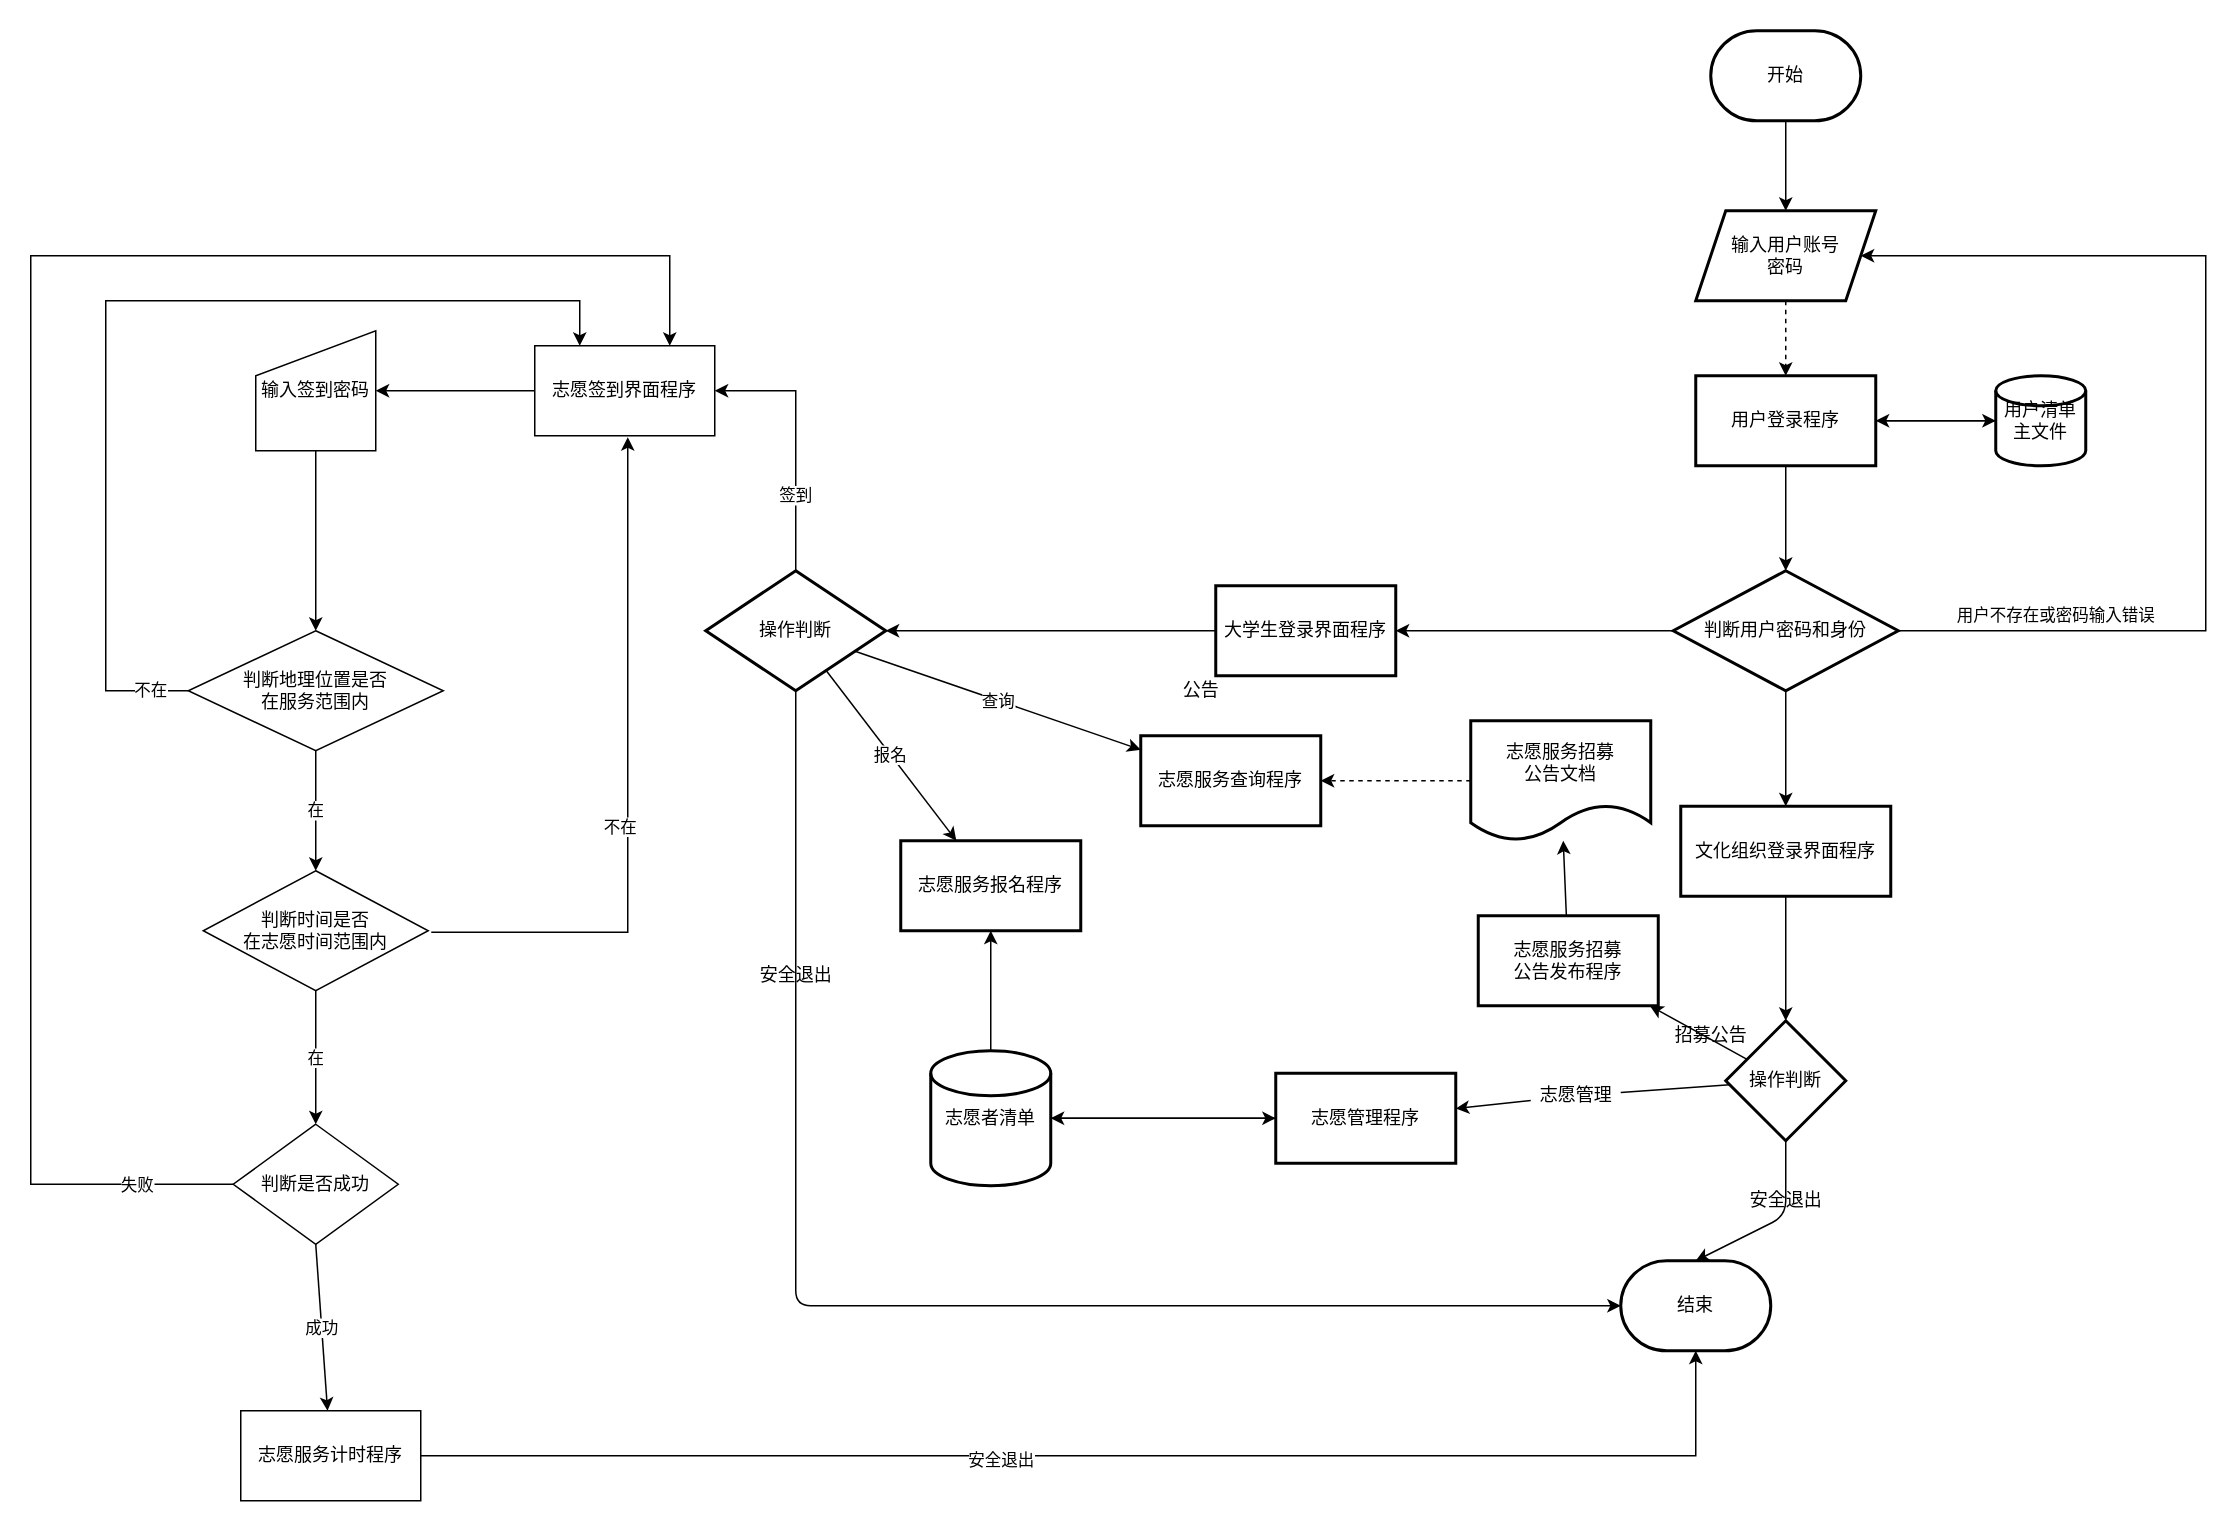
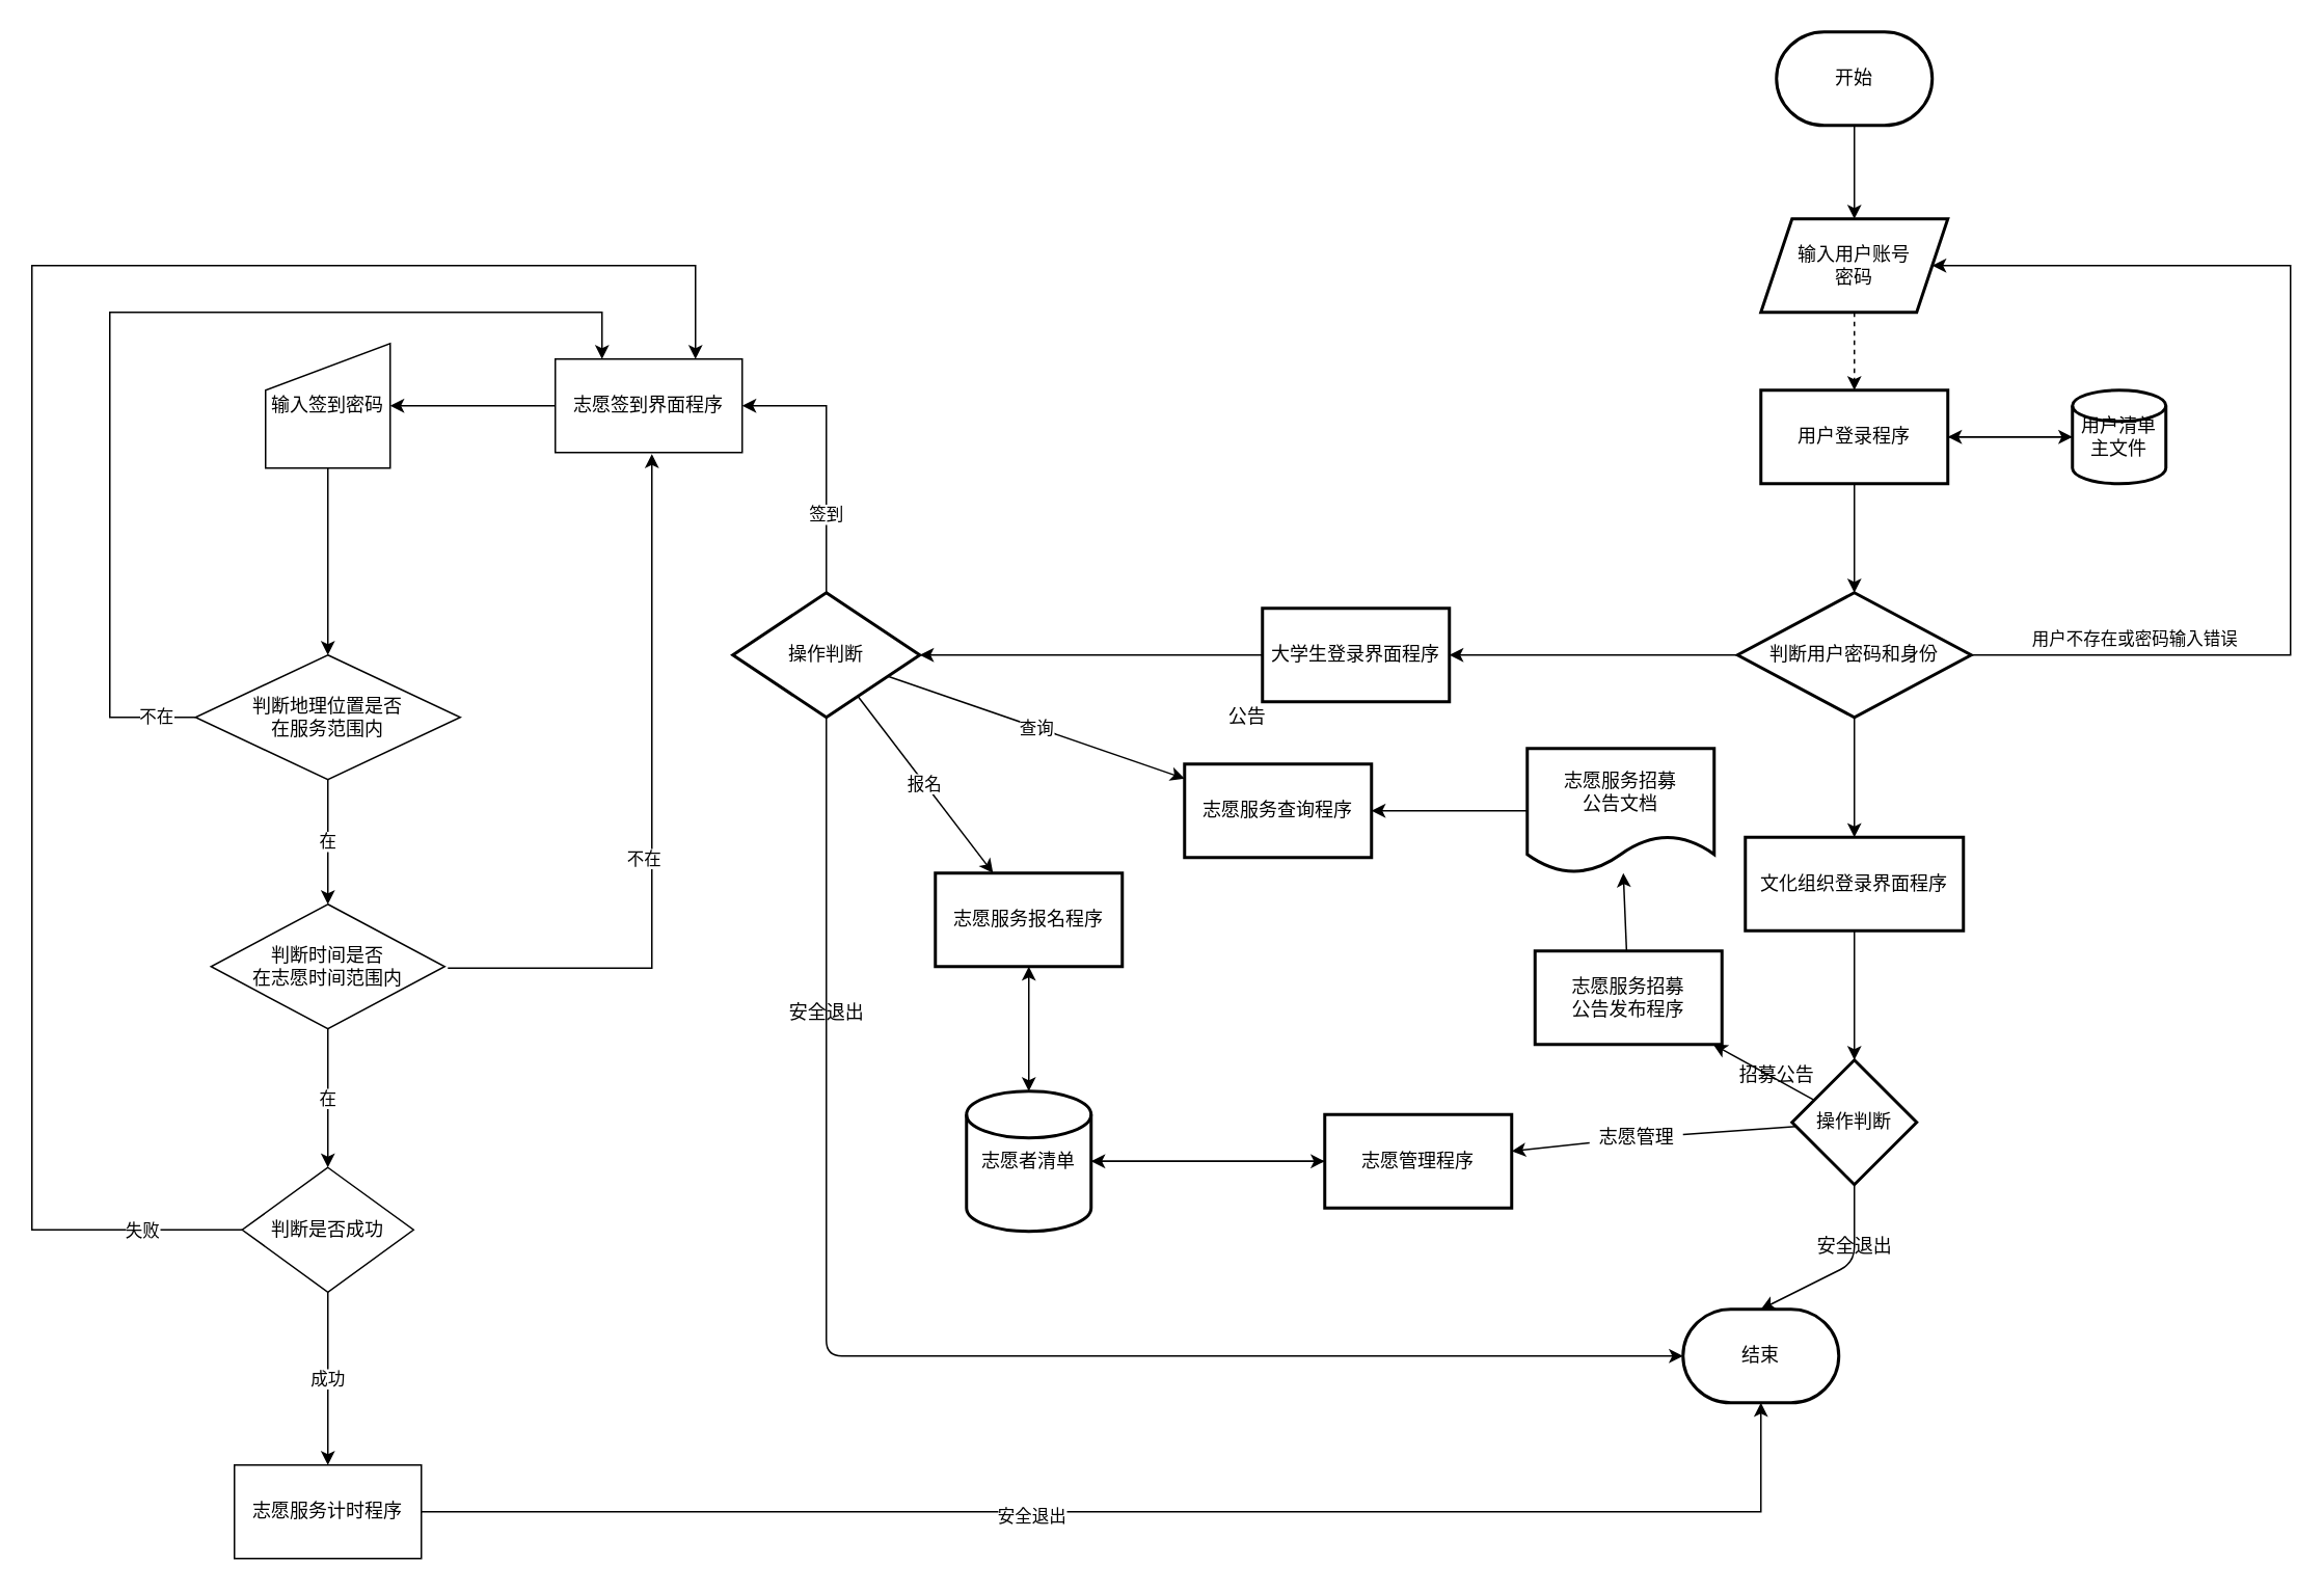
- <mxCell id="33" value="" style="edgeStyle=none;html=1;dashed=1;" parent="1" source="34" target="25" edge="1"><mxGeometry relative="1" as="geometry" /></mxCell>
+ <mxCell id="33" value="" style="edgeStyle=none;html=1;" parent="1" source="34" target="25" edge="1"><mxGeometry relative="1" as="geometry" /></mxCell>
- <mxCell id="43" value="" style="endArrow=none;startArrow=classic;html=1;rounded=0;exitX=0.5;exitY=1;exitDx=0;exitDy=0;entryX=0.5;entryY=0;entryDx=0;entryDy=0;entryPerimeter=0;" parent="1" source="39" target="38" edge="1"><mxGeometry width="50" height="50" relative="1" as="geometry"><mxPoint x="1060" y="740" as="sourcePoint" /><mxPoint x="1110" y="690" as="targetPoint" /></mxGeometry></mxCell>
+ <mxCell id="43" value="" style="endArrow=classic;startArrow=classic;html=1;rounded=0;exitX=0.5;exitY=1;exitDx=0;exitDy=0;entryX=0.5;entryY=0;entryDx=0;entryDy=0;entryPerimeter=0;" parent="1" source="39" target="38" edge="1"><mxGeometry width="50" height="50" relative="1" as="geometry"><mxPoint x="1060" y="740" as="sourcePoint" /><mxPoint x="1110" y="690" as="targetPoint" /></mxGeometry></mxCell>
- <mxCell id="58" value="志愿服务计时程序" style="rounded=0;whiteSpace=wrap;html=1;" parent="1" vertex="1"><mxGeometry x="160" y="940" width="120" height="60" as="geometry" /></mxCell>
+ <mxCell id="58" value="志愿服务计时程序" style="rounded=0;whiteSpace=wrap;html=1;" parent="1" vertex="1"><mxGeometry x="150" y="940" width="120" height="60" as="geometry" /></mxCell>
